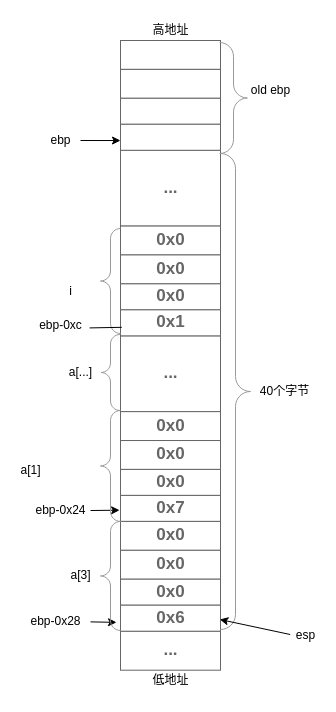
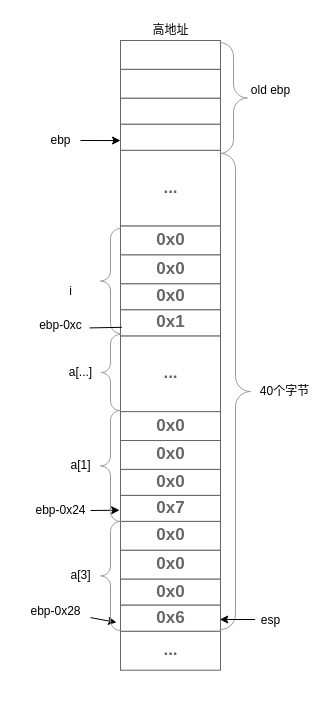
- <mxCell id="39" value="a[1]" style="text;html=1;align=center;verticalAlign=middle;resizable=0;points=[];autosize=1;" parent="1" vertex="1"><mxGeometry x="10" y="460.46" width="40" height="20" as="geometry" /></mxCell>
+ <mxCell id="39" value="a[1]" style="text;html=1;align=center;verticalAlign=middle;resizable=0;points=[];autosize=1;" parent="1" vertex="1"><mxGeometry x="60" y="455.46" width="40" height="20" as="geometry" /></mxCell>
- <mxCell id="35" value="ebp-0x28" style="text;html=1;align=center;verticalAlign=middle;resizable=0;points=[];autosize=1;" parent="1" vertex="1"><mxGeometry x="20" y="610.7" width="70" height="20" as="geometry" /></mxCell>
+ <mxCell id="35" value="ebp-0x28" style="text;html=1;align=center;verticalAlign=middle;resizable=0;points=[];autosize=1;" parent="1" vertex="1"><mxGeometry x="20" y="600.7" width="70" height="20" as="geometry" /></mxCell>
- <mxCell id="44" value="esp" style="text;html=1;align=center;verticalAlign=middle;resizable=0;points=[];autosize=1;" vertex="1" parent="1"><mxGeometry x="290" y="624.7" width="30" height="20" as="geometry" /></mxCell>
+ <mxCell id="44" value="esp" style="text;html=1;align=center;verticalAlign=middle;resizable=0;points=[];autosize=1;" vertex="1" parent="1"><mxGeometry x="255" y="609.7" width="30" height="20" as="geometry" /></mxCell>
- <mxCell id="43" value="低地址" style="text;html=1;align=center;verticalAlign=middle;resizable=0;points=[];autosize=1;" parent="1" vertex="1"><mxGeometry x="145" y="670" width="50" height="20" as="geometry" /></mxCell>
